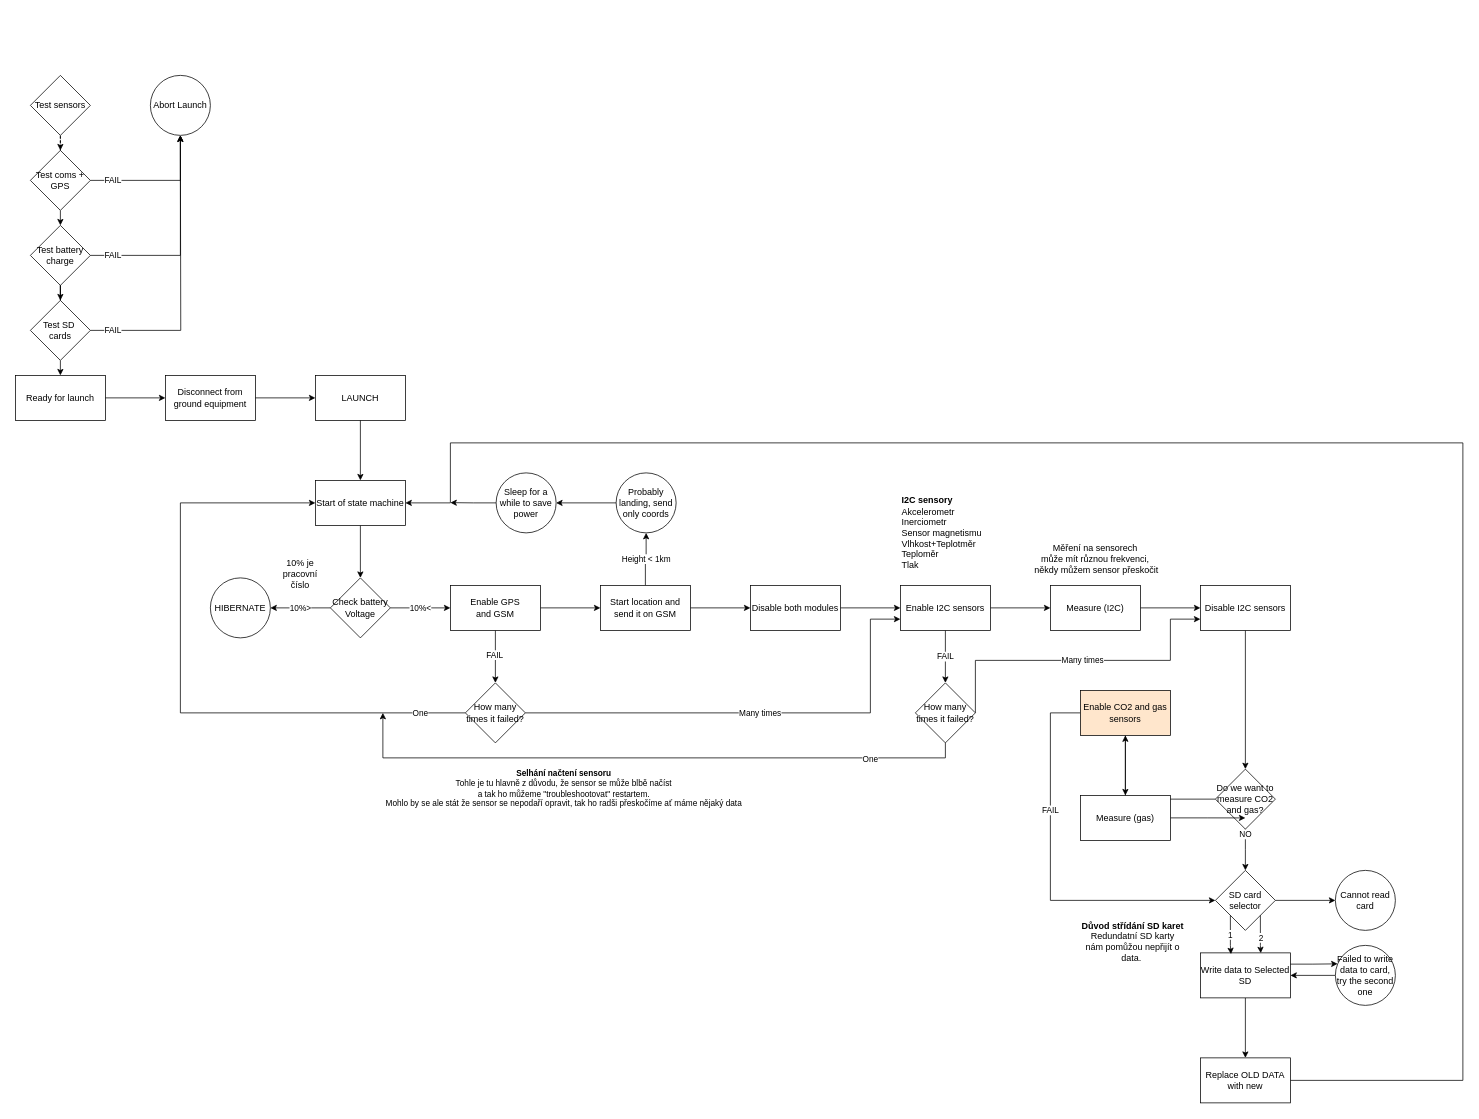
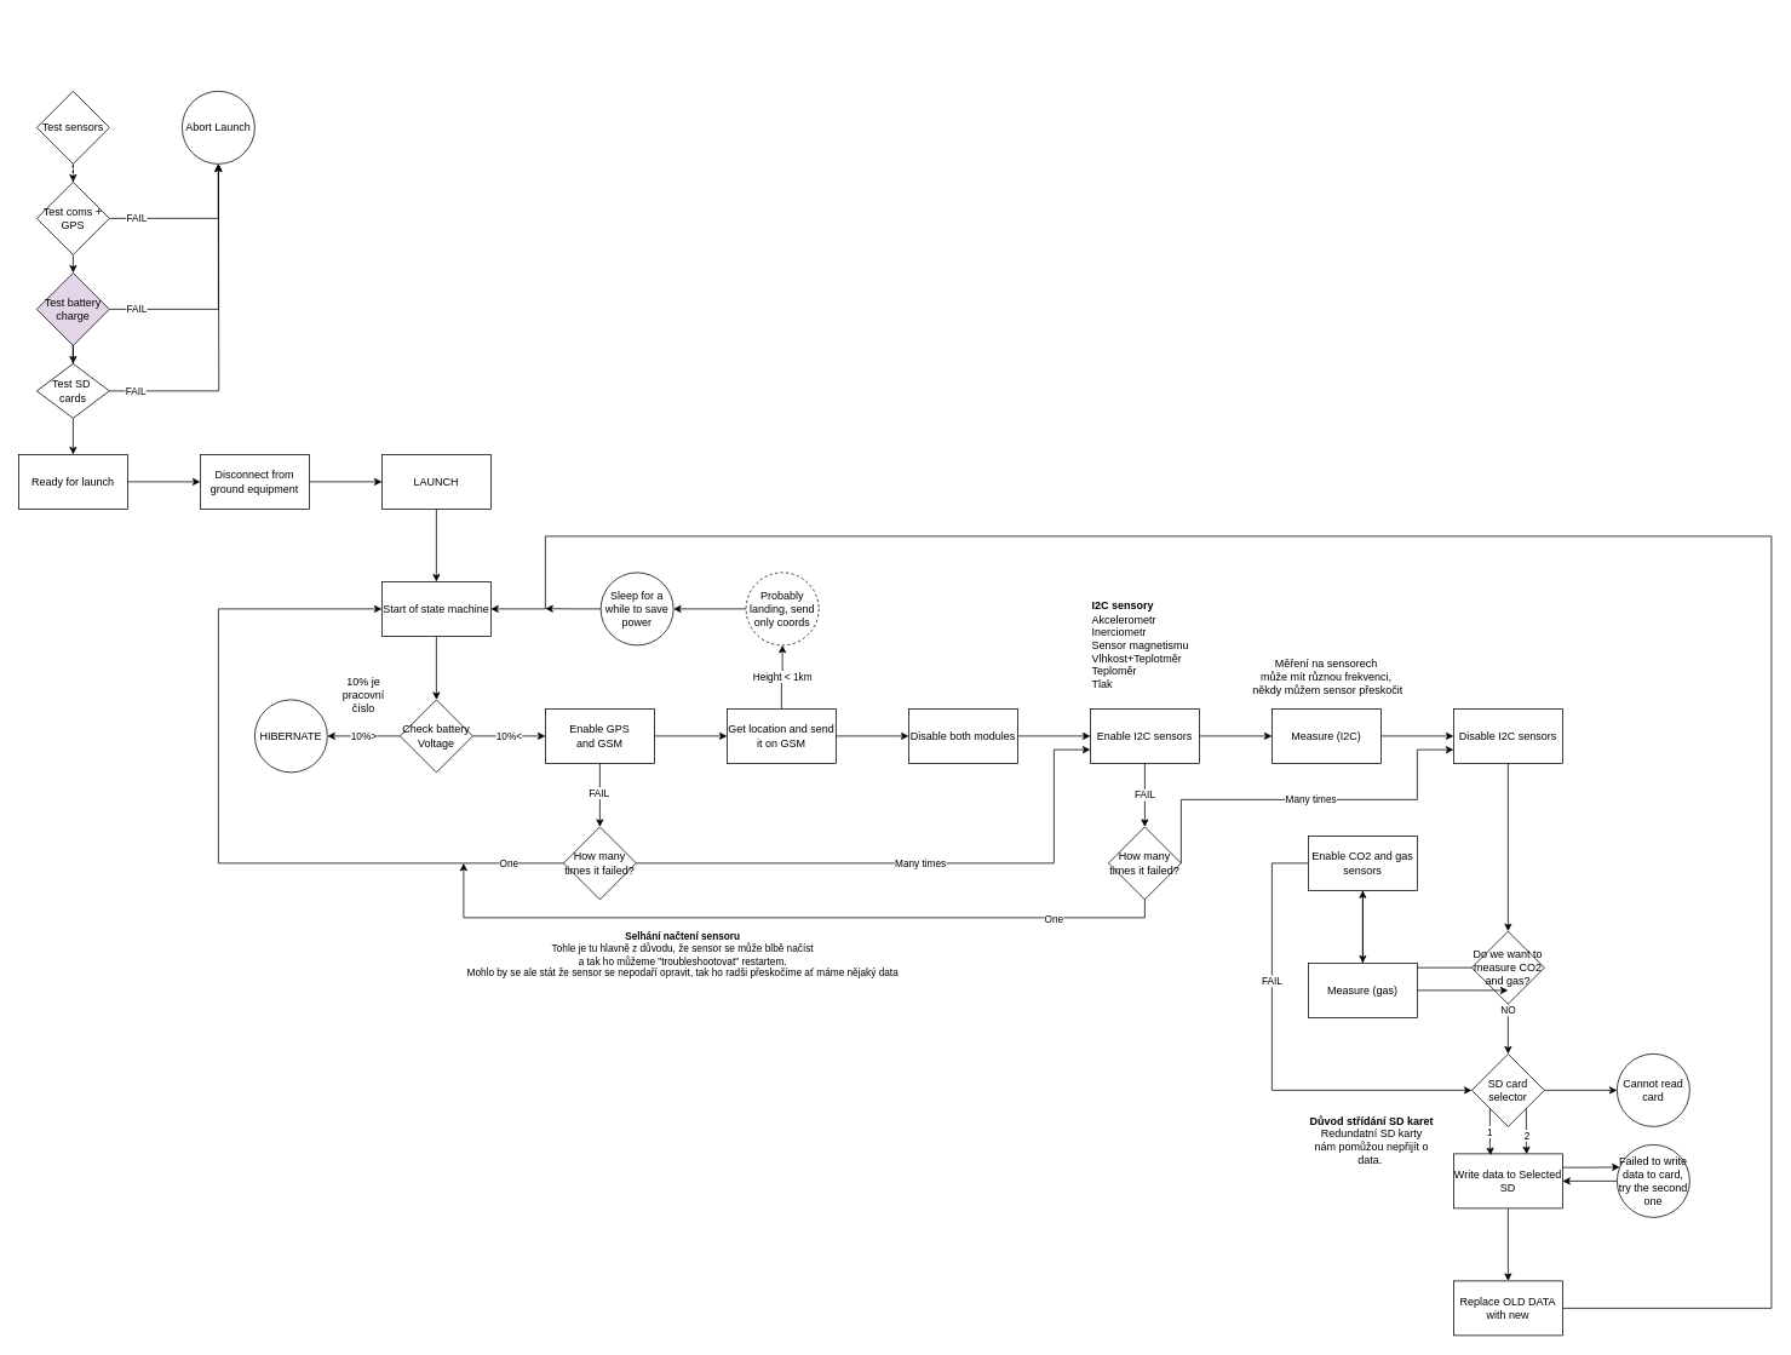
- <mxCell id="6" value="Test battery charge" style="rhombus;whiteSpace=wrap;html=1;" vertex="1" parent="2"><mxGeometry x="20" y="280" width="80" height="80" as="geometry" /></mxCell>
+ <mxCell id="6" value="Test battery charge" style="rhombus;whiteSpace=wrap;html=1;fillColor=#e1d5e7;" vertex="1" parent="2"><mxGeometry x="20" y="280" width="80" height="80" as="geometry" /></mxCell>
- <mxCell id="18" value="Test SD&amp;nbsp;&lt;br&gt;cards" style="rhombus;whiteSpace=wrap;html=1;" vertex="1" parent="2"><mxGeometry x="20" y="380" width="80" height="80" as="geometry" /></mxCell>
+ <mxCell id="18" value="Test SD&amp;nbsp;&lt;br&gt;cards" style="rhombus;whiteSpace=wrap;html=1;" vertex="1" parent="2"><mxGeometry x="20" y="380" width="80" height="60" as="geometry" /></mxCell>
- <mxCell id="67" value="Probably landing, send only coords" style="ellipse;whiteSpace=wrap;html=1;rounded=0;" vertex="1" parent="1"><mxGeometry x="821" y="630" width="80" height="80" as="geometry" /></mxCell>
+ <mxCell id="67" value="Probably landing, send only coords" style="ellipse;whiteSpace=wrap;html=1;rounded=0;dashed=1;" vertex="1" parent="1"><mxGeometry x="821" y="630" width="80" height="80" as="geometry" /></mxCell>
- <mxCell id="34" value="Start location and send it on GSM" style="whiteSpace=wrap;html=1;rounded=0;" vertex="1" parent="1"><mxGeometry x="800" y="780" width="120" height="60" as="geometry" /></mxCell>
+ <mxCell id="34" value="Get location and send it on GSM" style="whiteSpace=wrap;html=1;rounded=0;" vertex="1" parent="1"><mxGeometry x="800" y="780" width="120" height="60" as="geometry" /></mxCell>
- <mxCell id="51" value="Enable CO2 and gas sensors" style="whiteSpace=wrap;html=1;rounded=0;fillColor=#ffe6cc;" vertex="1" parent="1"><mxGeometry x="1440" y="920" width="120" height="60" as="geometry" /></mxCell>
+ <mxCell id="51" value="Enable CO2 and gas sensors" style="whiteSpace=wrap;html=1;rounded=0;" vertex="1" parent="1"><mxGeometry x="1440" y="920" width="120" height="60" as="geometry" /></mxCell>
